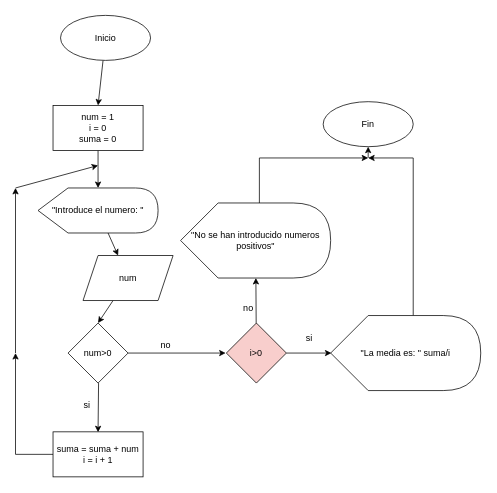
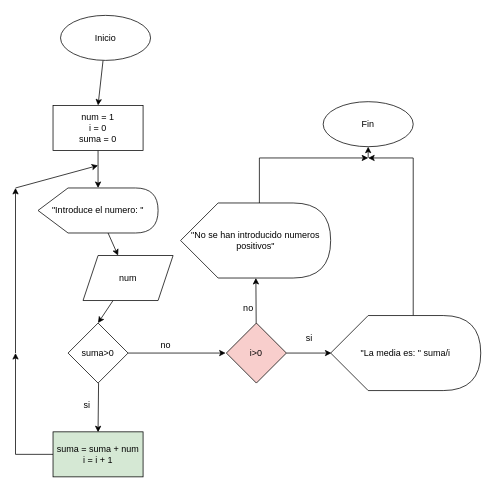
- <mxCell id="17" value="num&amp;gt;0" style="rhombus;whiteSpace=wrap;html=1;align=center;" parent="1" vertex="1"><mxGeometry x="90" y="430" width="80" height="80" as="geometry" /></mxCell>
+ <mxCell id="17" value="suma&amp;gt;0" style="rhombus;whiteSpace=wrap;html=1;align=center;" parent="1" vertex="1"><mxGeometry x="90" y="430" width="80" height="80" as="geometry" /></mxCell>
- <mxCell id="20" value="&lt;div&gt;suma = suma + num&lt;/div&gt;&lt;div&gt;i = i + 1&lt;br&gt;&lt;/div&gt;" style="rounded=0;whiteSpace=wrap;html=1;align=center;" parent="1" vertex="1"><mxGeometry x="70" y="575" width="120" height="60" as="geometry" /></mxCell>
+ <mxCell id="20" value="&lt;div&gt;suma = suma + num&lt;/div&gt;&lt;div&gt;i = i + 1&lt;br&gt;&lt;/div&gt;" style="rounded=0;whiteSpace=wrap;html=1;align=center;fillColor=#d5e8d4;" parent="1" vertex="1"><mxGeometry x="70" y="575" width="120" height="60" as="geometry" /></mxCell>
